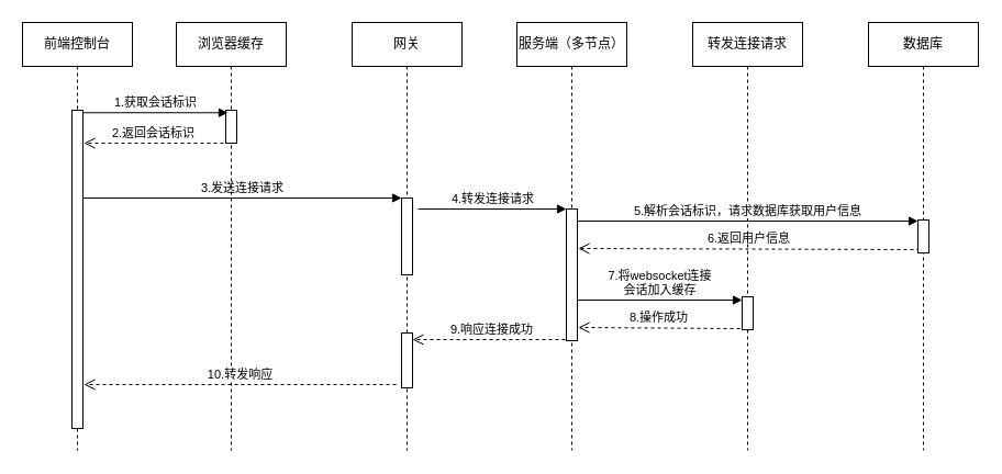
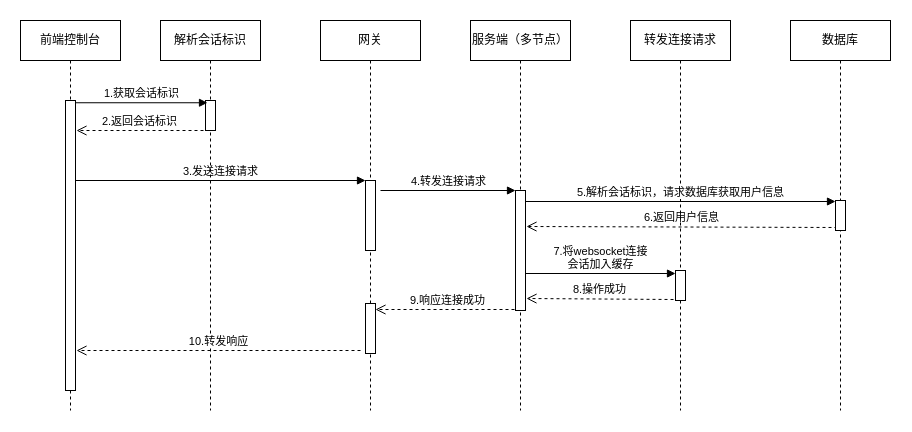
- <mxCell id="6" value="浏览器缓存" style="shape=umlLifeline;perimeter=lifelinePerimeter;whiteSpace=wrap;html=1;container=1;collapsible=0;recursiveResize=0;outlineConnect=0;" vertex="1" parent="1"><mxGeometry x="160" y="20" width="100" height="390" as="geometry" /></mxCell>
+ <mxCell id="6" value="解析会话标识" style="shape=umlLifeline;perimeter=lifelinePerimeter;whiteSpace=wrap;html=1;container=1;collapsible=0;recursiveResize=0;outlineConnect=0;" vertex="1" parent="1"><mxGeometry x="160" y="20" width="100" height="390" as="geometry" /></mxCell>
